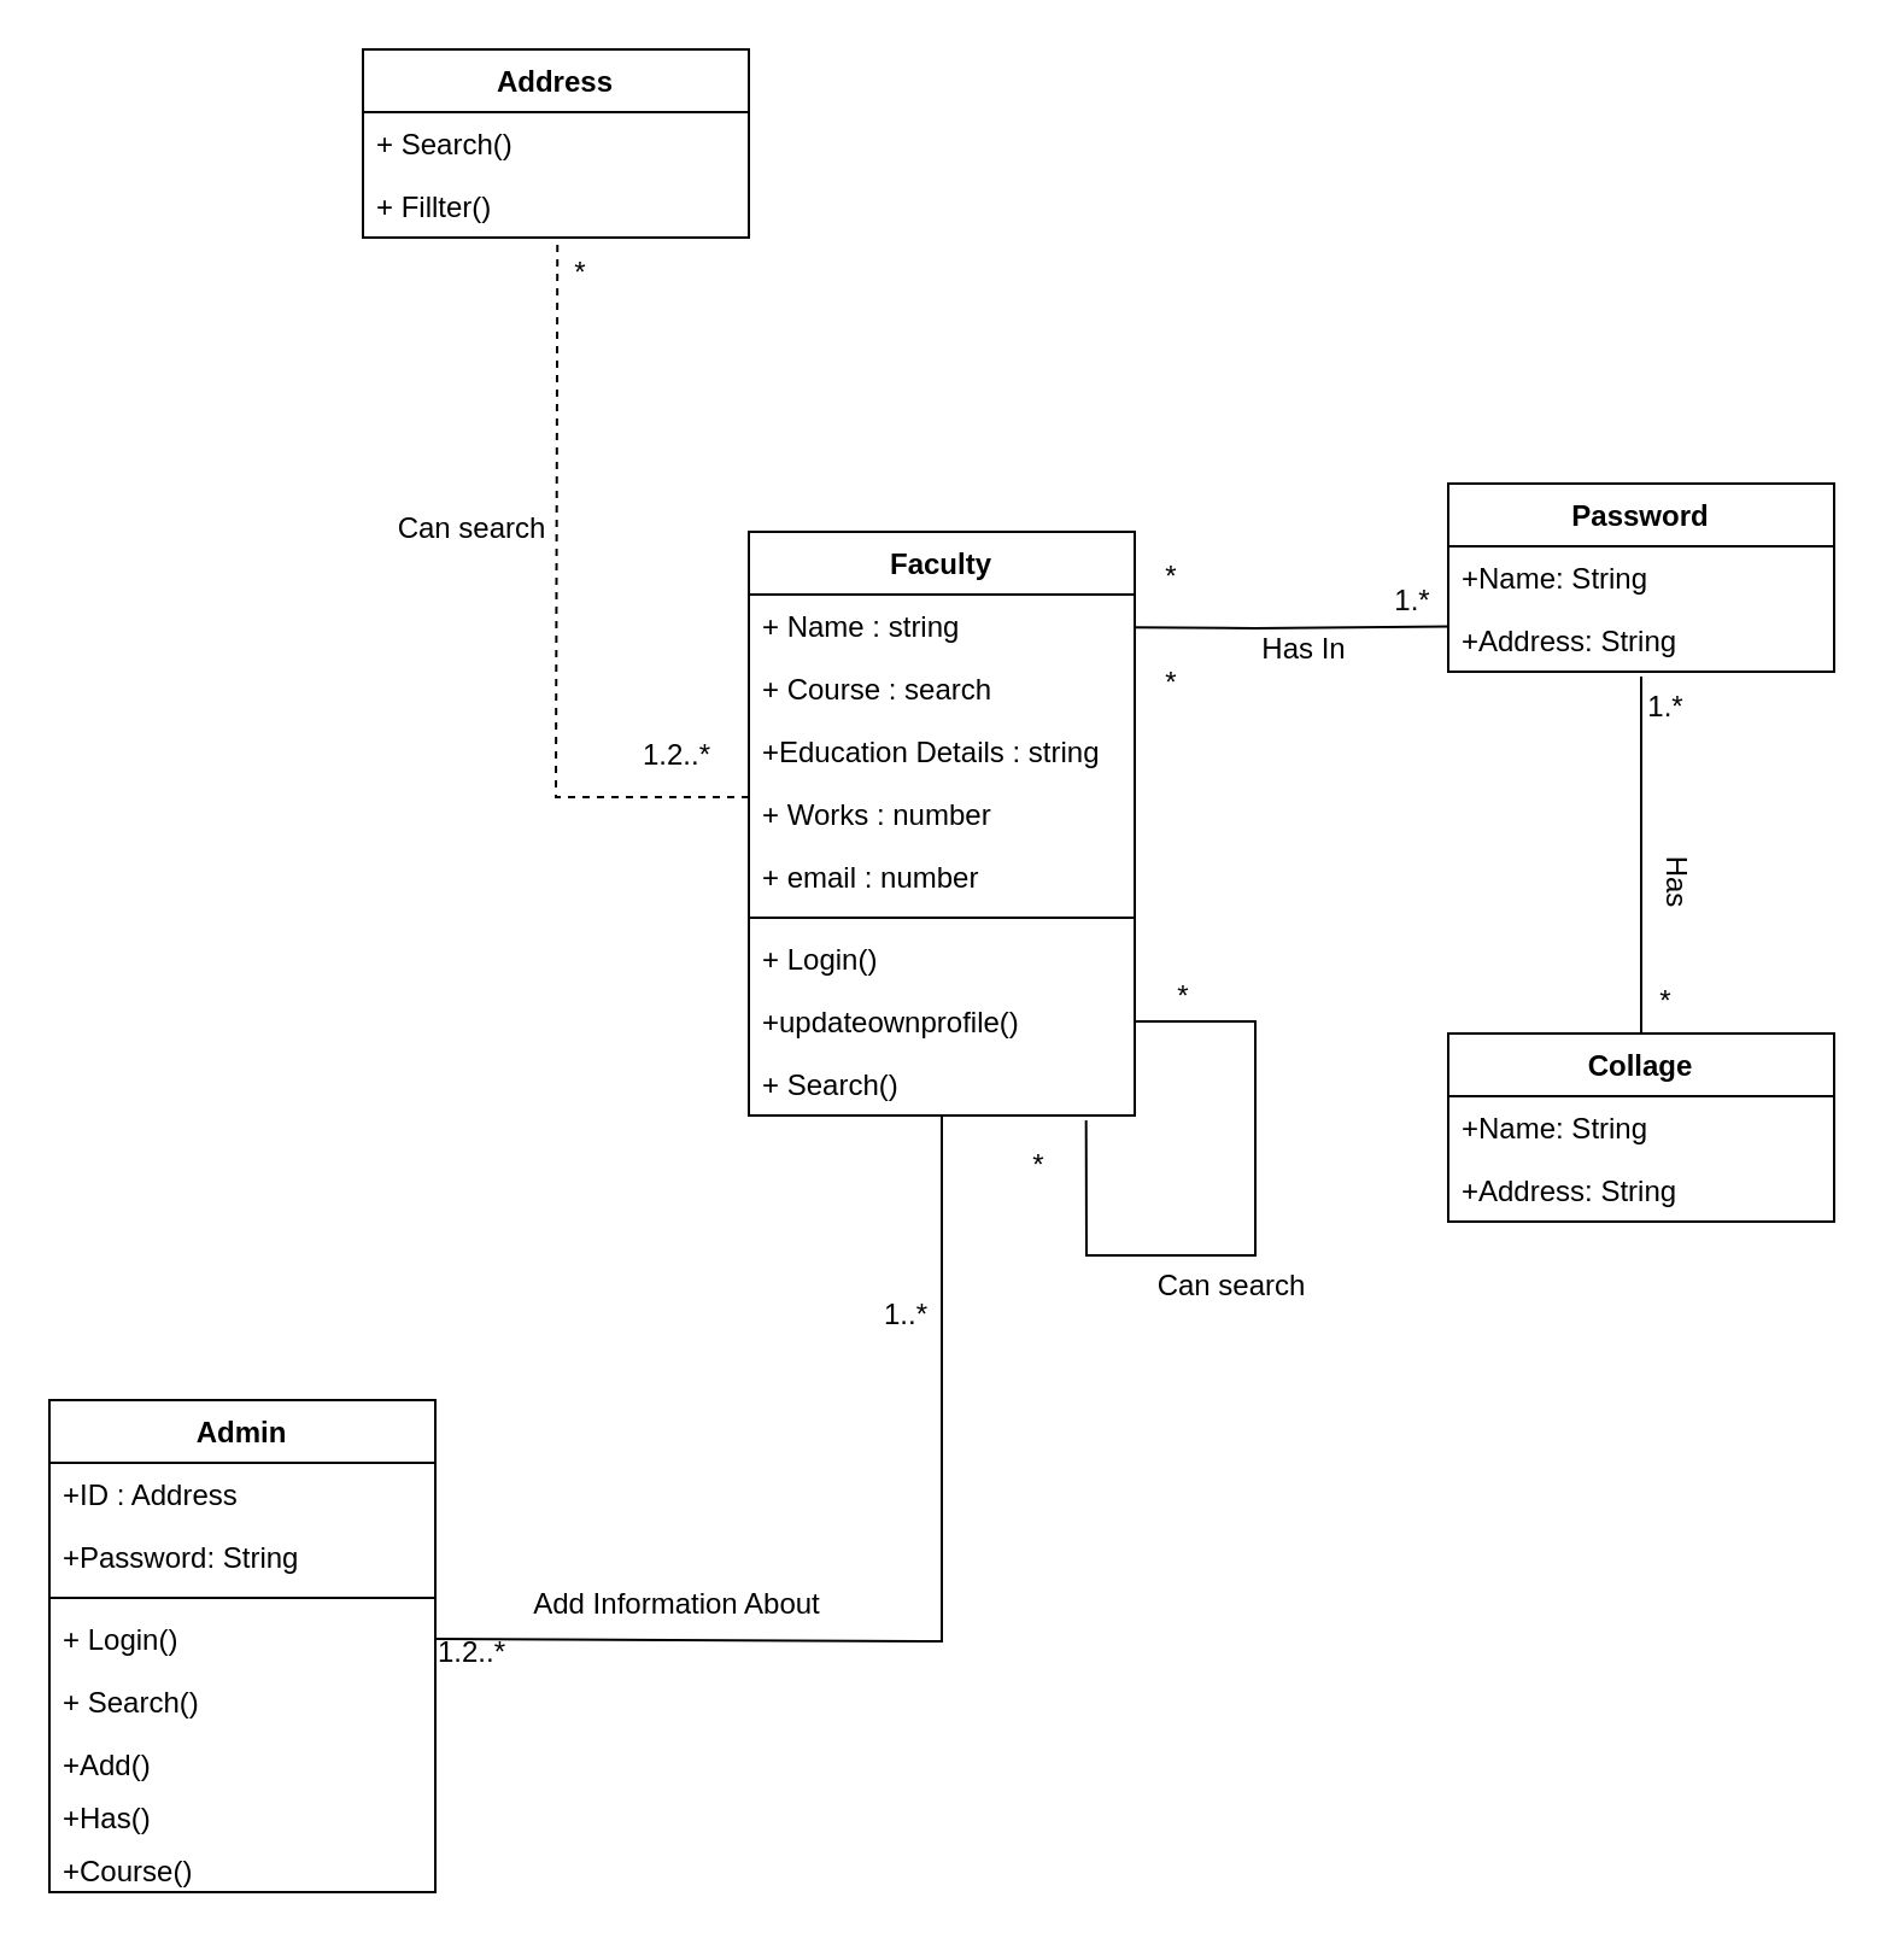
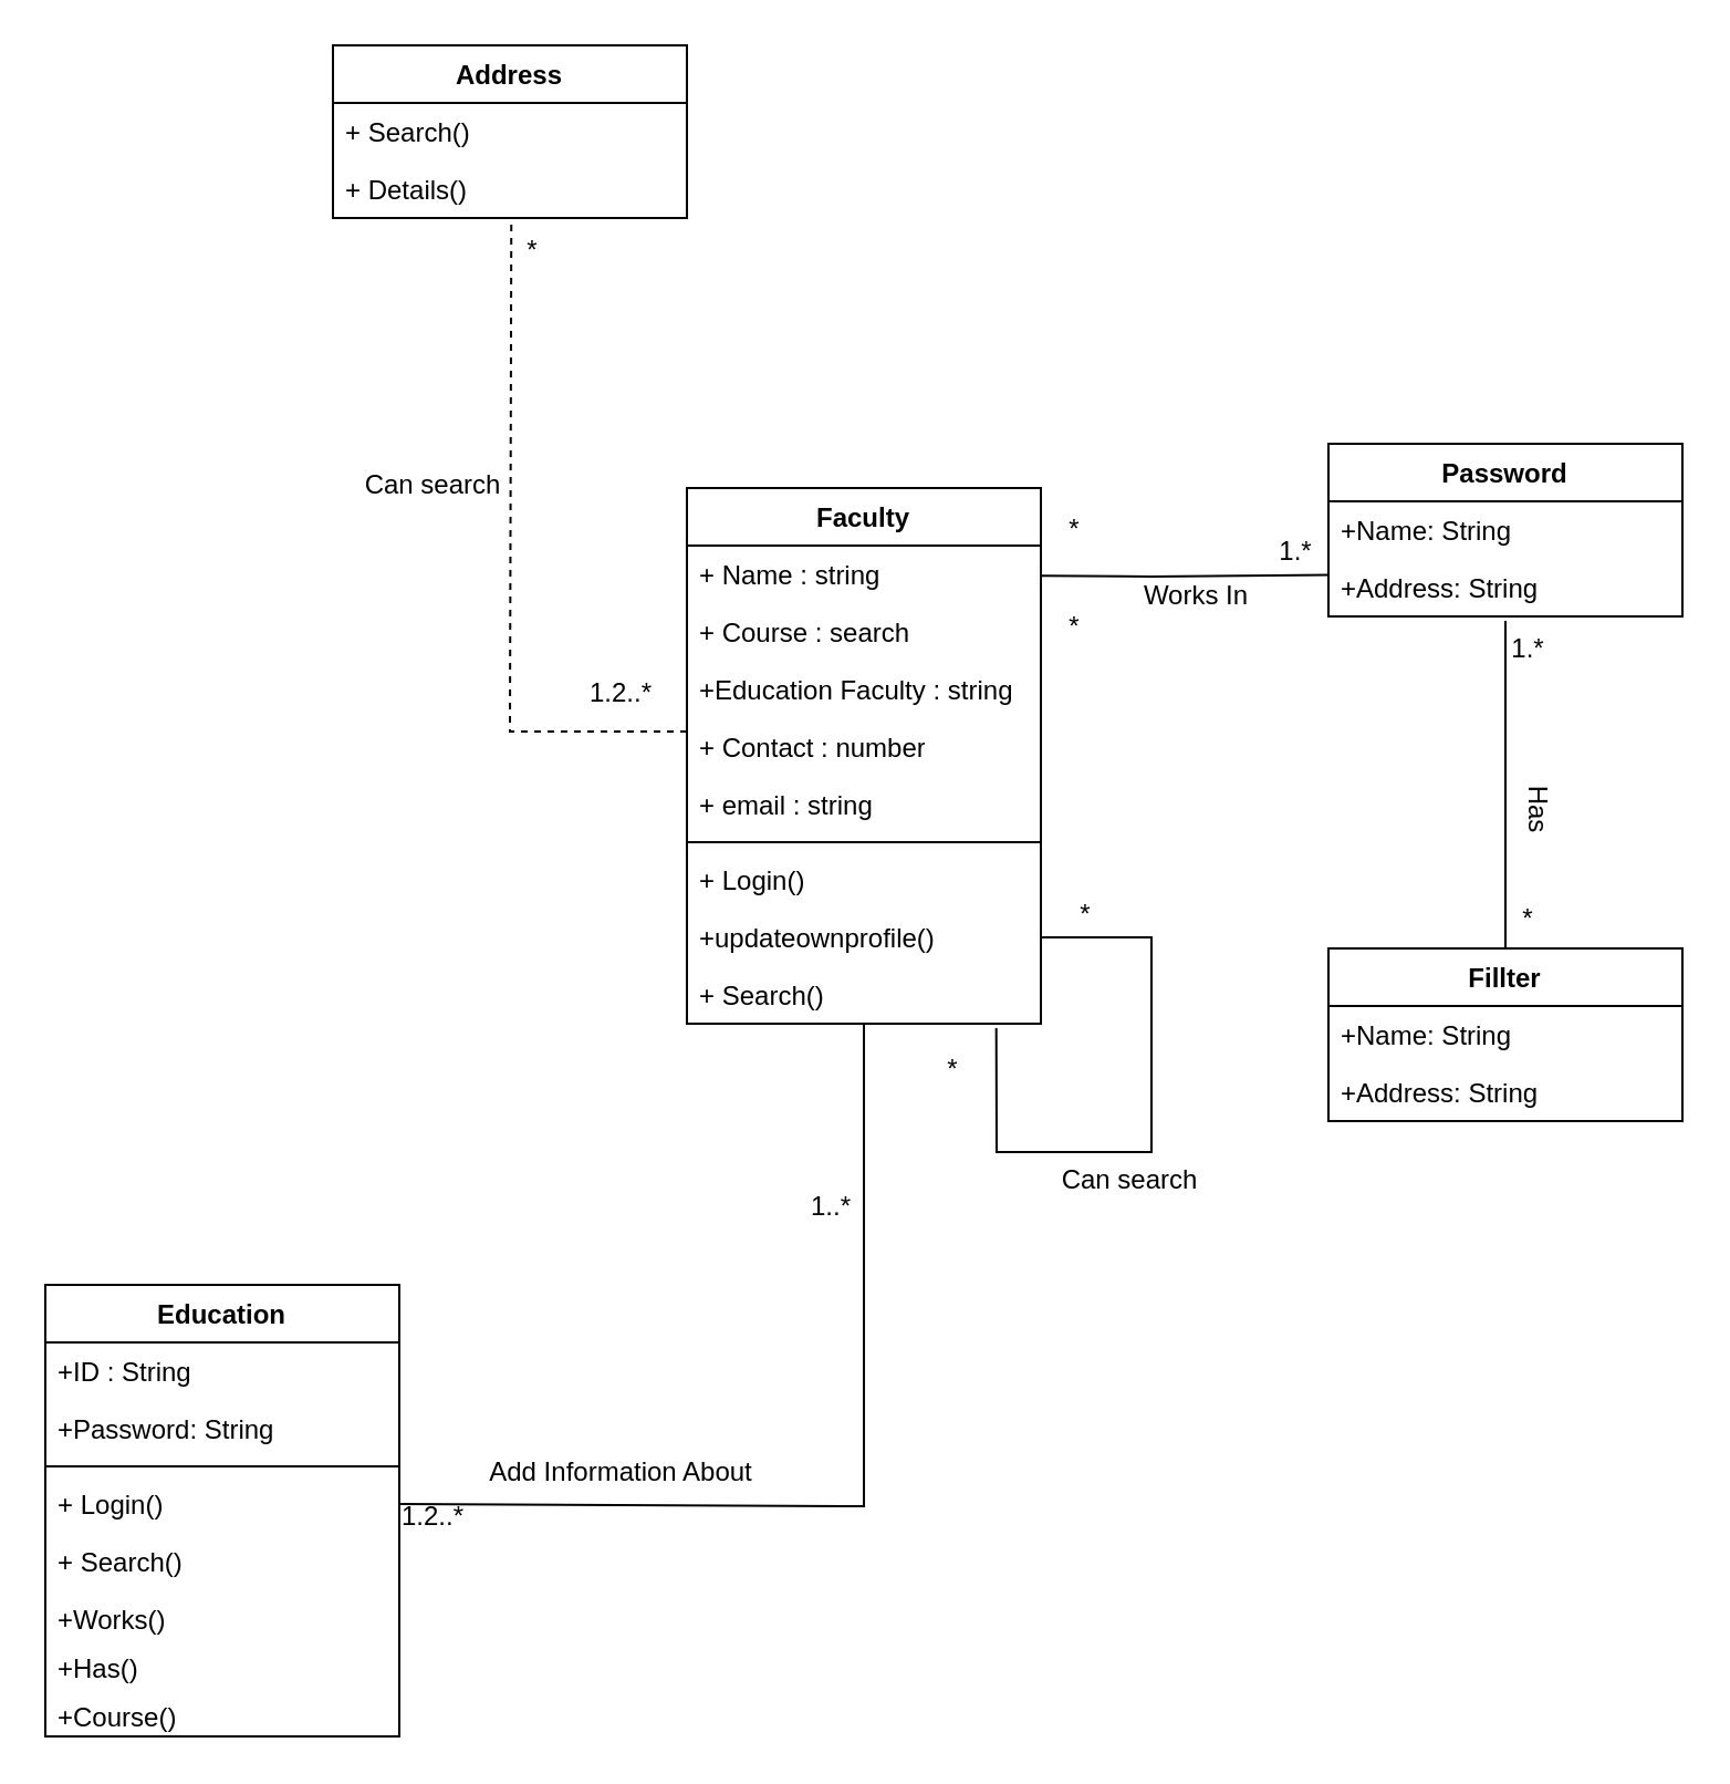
- <mxCell id="4" value="+ Fillter()" style="text;strokeColor=none;fillColor=none;align=left;verticalAlign=top;spacingLeft=4;spacingRight=4;overflow=hidden;rotatable=0;points=[[0,0.5],[1,0.5]];portConstraint=eastwest;whiteSpace=wrap;html=1;" vertex="1" parent="2"><mxGeometry y="52" width="160" height="26" as="geometry" /></mxCell>
+ <mxCell id="4" value="+ Details()" style="text;strokeColor=none;fillColor=none;align=left;verticalAlign=top;spacingLeft=4;spacingRight=4;overflow=hidden;rotatable=0;points=[[0,0.5],[1,0.5]];portConstraint=eastwest;whiteSpace=wrap;html=1;" vertex="1" parent="2"><mxGeometry y="52" width="160" height="26" as="geometry" /></mxCell>
- <mxCell id="28" value="Has In" style="text;html=1;align=center;verticalAlign=middle;resizable=0;points=[];autosize=1;strokeColor=none;fillColor=none;" vertex="1" parent="1"><mxGeometry x="505" y="254" width="70" height="30" as="geometry" /></mxCell>
+ <mxCell id="28" value="Works In" style="text;html=1;align=center;verticalAlign=middle;resizable=0;points=[];autosize=1;strokeColor=none;fillColor=none;" vertex="1" parent="1"><mxGeometry x="505" y="254" width="70" height="30" as="geometry" /></mxCell>
- <mxCell id="8" value="+Education Details : string" style="text;strokeColor=none;fillColor=none;align=left;verticalAlign=top;spacingLeft=4;spacingRight=4;overflow=hidden;rotatable=0;points=[[0,0.5],[1,0.5]];portConstraint=eastwest;whiteSpace=wrap;html=1;" vertex="1" parent="5"><mxGeometry y="78" width="160" height="26" as="geometry" /></mxCell>
+ <mxCell id="8" value="+Education Faculty : string" style="text;strokeColor=none;fillColor=none;align=left;verticalAlign=top;spacingLeft=4;spacingRight=4;overflow=hidden;rotatable=0;points=[[0,0.5],[1,0.5]];portConstraint=eastwest;whiteSpace=wrap;html=1;" vertex="1" parent="5"><mxGeometry y="78" width="160" height="26" as="geometry" /></mxCell>
- <mxCell id="9" value="+ Works : number" style="text;strokeColor=none;fillColor=none;align=left;verticalAlign=top;spacingLeft=4;spacingRight=4;overflow=hidden;rotatable=0;points=[[0,0.5],[1,0.5]];portConstraint=eastwest;whiteSpace=wrap;html=1;" vertex="1" parent="5"><mxGeometry y="104" width="160" height="26" as="geometry" /></mxCell>
+ <mxCell id="9" value="+ Contact : number" style="text;strokeColor=none;fillColor=none;align=left;verticalAlign=top;spacingLeft=4;spacingRight=4;overflow=hidden;rotatable=0;points=[[0,0.5],[1,0.5]];portConstraint=eastwest;whiteSpace=wrap;html=1;" vertex="1" parent="5"><mxGeometry y="104" width="160" height="26" as="geometry" /></mxCell>
- <mxCell id="10" value="+ email : number" style="text;strokeColor=none;fillColor=none;align=left;verticalAlign=top;spacingLeft=4;spacingRight=4;overflow=hidden;rotatable=0;points=[[0,0.5],[1,0.5]];portConstraint=eastwest;whiteSpace=wrap;html=1;" vertex="1" parent="5"><mxGeometry y="130" width="160" height="26" as="geometry" /></mxCell>
+ <mxCell id="10" value="+ email : string" style="text;strokeColor=none;fillColor=none;align=left;verticalAlign=top;spacingLeft=4;spacingRight=4;overflow=hidden;rotatable=0;points=[[0,0.5],[1,0.5]];portConstraint=eastwest;whiteSpace=wrap;html=1;" vertex="1" parent="5"><mxGeometry y="130" width="160" height="26" as="geometry" /></mxCell>
- <mxCell id="44" value="Collage" style="swimlane;fontStyle=1;align=center;verticalAlign=top;childLayout=stackLayout;horizontal=1;startSize=26;horizontalStack=0;resizeParent=1;resizeParentMax=0;resizeLast=0;collapsible=1;marginBottom=0;whiteSpace=wrap;html=1;" vertex="1" parent="1"><mxGeometry x="600" y="428" width="160" height="78" as="geometry" /></mxCell>
+ <mxCell id="44" value="Fillter" style="swimlane;fontStyle=1;align=center;verticalAlign=top;childLayout=stackLayout;horizontal=1;startSize=26;horizontalStack=0;resizeParent=1;resizeParentMax=0;resizeLast=0;collapsible=1;marginBottom=0;whiteSpace=wrap;html=1;" vertex="1" parent="1"><mxGeometry x="600" y="428" width="160" height="78" as="geometry" /></mxCell>
- <mxCell id="32" value="Admin" style="swimlane;fontStyle=1;align=center;verticalAlign=top;childLayout=stackLayout;horizontal=1;startSize=26;horizontalStack=0;resizeParent=1;resizeParentMax=0;resizeLast=0;collapsible=1;marginBottom=0;whiteSpace=wrap;html=1;" vertex="1" parent="1"><mxGeometry x="20" y="580" width="160" height="204" as="geometry" /></mxCell>
+ <mxCell id="32" value="Education" style="swimlane;fontStyle=1;align=center;verticalAlign=top;childLayout=stackLayout;horizontal=1;startSize=26;horizontalStack=0;resizeParent=1;resizeParentMax=0;resizeLast=0;collapsible=1;marginBottom=0;whiteSpace=wrap;html=1;" vertex="1" parent="1"><mxGeometry x="20" y="580" width="160" height="204" as="geometry" /></mxCell>
- <mxCell id="33" value="+ID : Address&amp;nbsp;" style="text;strokeColor=none;fillColor=none;align=left;verticalAlign=top;spacingLeft=4;spacingRight=4;overflow=hidden;rotatable=0;points=[[0,0.5],[1,0.5]];portConstraint=eastwest;whiteSpace=wrap;html=1;" vertex="1" parent="32"><mxGeometry y="26" width="160" height="26" as="geometry" /></mxCell>
+ <mxCell id="33" value="+ID : String&amp;nbsp;" style="text;strokeColor=none;fillColor=none;align=left;verticalAlign=top;spacingLeft=4;spacingRight=4;overflow=hidden;rotatable=0;points=[[0,0.5],[1,0.5]];portConstraint=eastwest;whiteSpace=wrap;html=1;" vertex="1" parent="32"><mxGeometry y="26" width="160" height="26" as="geometry" /></mxCell>
- <mxCell id="38" value="+Add()" style="text;strokeColor=none;fillColor=none;align=left;verticalAlign=top;spacingLeft=4;spacingRight=4;overflow=hidden;rotatable=0;points=[[0,0.5],[1,0.5]];portConstraint=eastwest;whiteSpace=wrap;html=1;" vertex="1" parent="32"><mxGeometry y="138" width="160" height="22" as="geometry" /></mxCell>
+ <mxCell id="38" value="+Works()" style="text;strokeColor=none;fillColor=none;align=left;verticalAlign=top;spacingLeft=4;spacingRight=4;overflow=hidden;rotatable=0;points=[[0,0.5],[1,0.5]];portConstraint=eastwest;whiteSpace=wrap;html=1;" vertex="1" parent="32"><mxGeometry y="138" width="160" height="22" as="geometry" /></mxCell>
